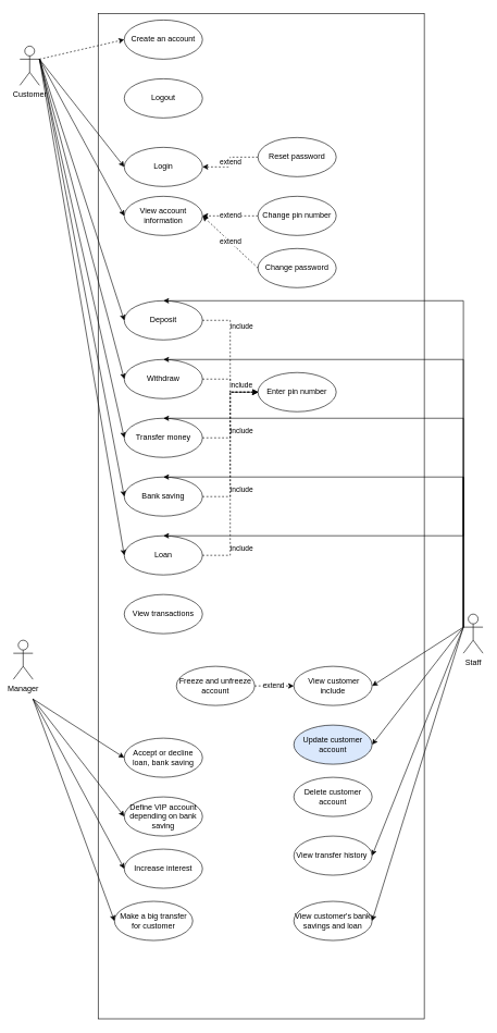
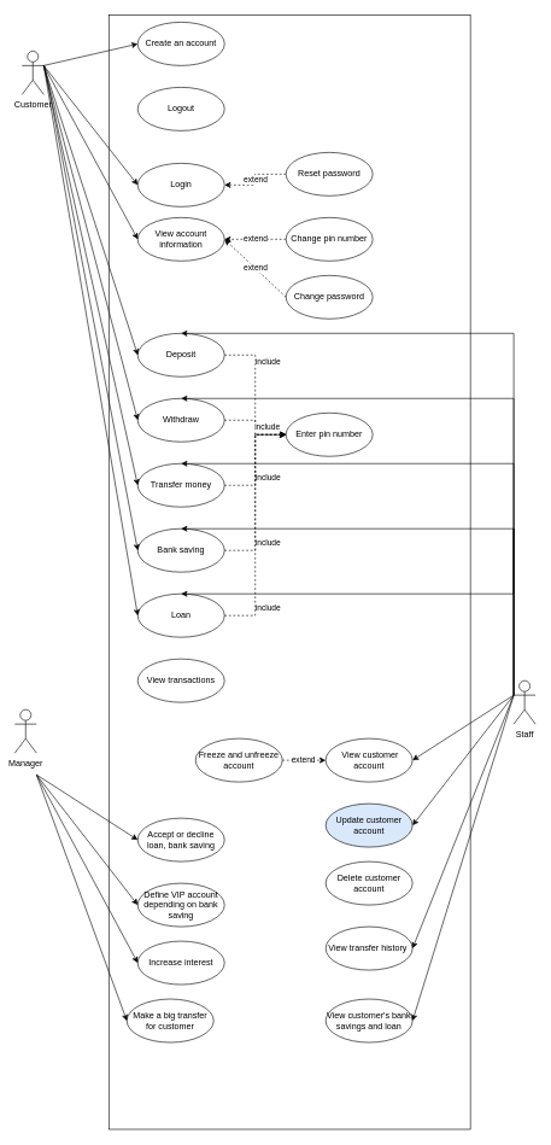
- <mxCell id="4" value="" style="endArrow=classic;html=1;rounded=0;exitX=1;exitY=0.333;exitDx=0;exitDy=0;exitPerimeter=0;entryX=0;entryY=0.5;entryDx=0;entryDy=0;dashed=1;" parent="1" source="3" target="5" edge="1"><mxGeometry width="50" height="50" relative="1" as="geometry"><mxPoint x="70" y="90" as="sourcePoint" /><mxPoint x="226" y="63" as="targetPoint" /></mxGeometry></mxCell>
+ <mxCell id="4" value="" style="endArrow=classic;html=1;rounded=0;exitX=1;exitY=0.333;exitDx=0;exitDy=0;exitPerimeter=0;entryX=0;entryY=0.5;entryDx=0;entryDy=0;" parent="1" source="3" target="5" edge="1"><mxGeometry width="50" height="50" relative="1" as="geometry"><mxPoint x="70" y="90" as="sourcePoint" /><mxPoint x="226" y="63" as="targetPoint" /></mxGeometry></mxCell>
- <mxCell id="26" value="&amp;nbsp;View customer include" style="ellipse;whiteSpace=wrap;html=1;" parent="1" vertex="1"><mxGeometry x="450" y="1020" width="120" height="60" as="geometry" /></mxCell>
+ <mxCell id="26" value="&amp;nbsp;View customer account" style="ellipse;whiteSpace=wrap;html=1;" parent="1" vertex="1"><mxGeometry x="450" y="1020" width="120" height="60" as="geometry" /></mxCell>
